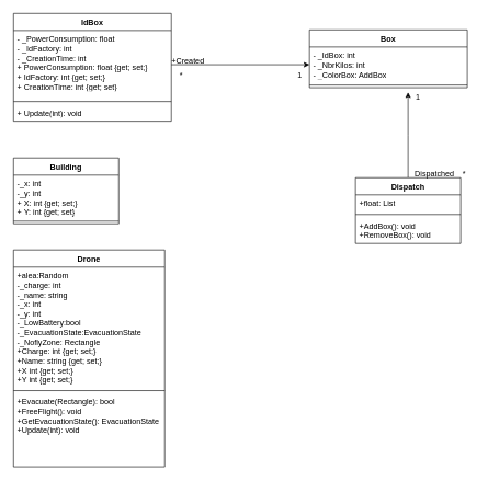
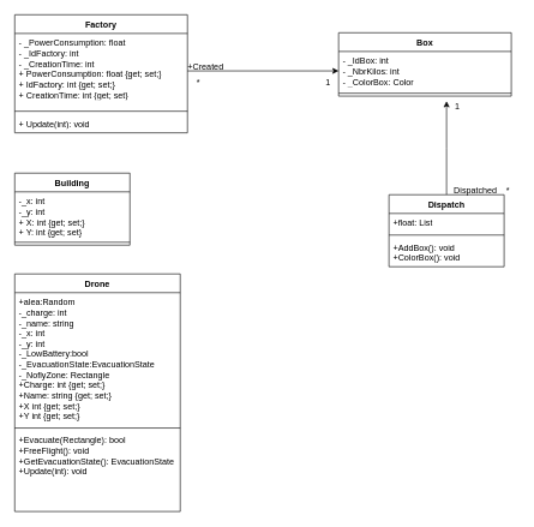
- <mxCell id="2" value="IdBox" style="swimlane;fontStyle=1;align=center;verticalAlign=top;childLayout=stackLayout;horizontal=1;startSize=26;horizontalStack=0;resizeParent=1;resizeParentMax=0;resizeLast=0;collapsible=1;marginBottom=0;whiteSpace=wrap;html=1;" parent="1" vertex="1"><mxGeometry x="20" y="20" width="240" height="164" as="geometry" /></mxCell>
+ <mxCell id="2" value="Factory" style="swimlane;fontStyle=1;align=center;verticalAlign=top;childLayout=stackLayout;horizontal=1;startSize=26;horizontalStack=0;resizeParent=1;resizeParentMax=0;resizeLast=0;collapsible=1;marginBottom=0;whiteSpace=wrap;html=1;" parent="1" vertex="1"><mxGeometry x="20" y="20" width="240" height="164" as="geometry" /></mxCell>
- <mxCell id="7" value="- _IdBox: int&lt;div&gt;- _NbrKilos: int&lt;/div&gt;&lt;div&gt;- _ColorBox: AddBox&lt;/div&gt;" style="text;strokeColor=none;fillColor=none;align=left;verticalAlign=top;spacingLeft=4;spacingRight=4;overflow=hidden;rotatable=0;points=[[0,0.5],[1,0.5]];portConstraint=eastwest;whiteSpace=wrap;html=1;" parent="6" vertex="1"><mxGeometry y="26" width="240" height="54" as="geometry" /></mxCell>
+ <mxCell id="7" value="- _IdBox: int&lt;div&gt;- _NbrKilos: int&lt;/div&gt;&lt;div&gt;- _ColorBox: Color&lt;/div&gt;" style="text;strokeColor=none;fillColor=none;align=left;verticalAlign=top;spacingLeft=4;spacingRight=4;overflow=hidden;rotatable=0;points=[[0,0.5],[1,0.5]];portConstraint=eastwest;whiteSpace=wrap;html=1;" parent="6" vertex="1"><mxGeometry y="26" width="240" height="54" as="geometry" /></mxCell>
- <mxCell id="20" value="+AddBox(): void&lt;div&gt;+RemoveBox(): void&lt;br&gt;&lt;div&gt;&lt;br&gt;&lt;/div&gt;&lt;/div&gt;" style="text;strokeColor=none;fillColor=none;align=left;verticalAlign=top;spacingLeft=4;spacingRight=4;overflow=hidden;rotatable=0;points=[[0,0.5],[1,0.5]];portConstraint=eastwest;whiteSpace=wrap;html=1;" parent="17" vertex="1"><mxGeometry y="60" width="160" height="40" as="geometry" /></mxCell>
+ <mxCell id="20" value="+AddBox(): void&lt;div&gt;+ColorBox(): void&lt;br&gt;&lt;div&gt;&lt;br&gt;&lt;/div&gt;&lt;/div&gt;" style="text;strokeColor=none;fillColor=none;align=left;verticalAlign=top;spacingLeft=4;spacingRight=4;overflow=hidden;rotatable=0;points=[[0,0.5],[1,0.5]];portConstraint=eastwest;whiteSpace=wrap;html=1;" parent="17" vertex="1"><mxGeometry y="60" width="160" height="40" as="geometry" /></mxCell>
